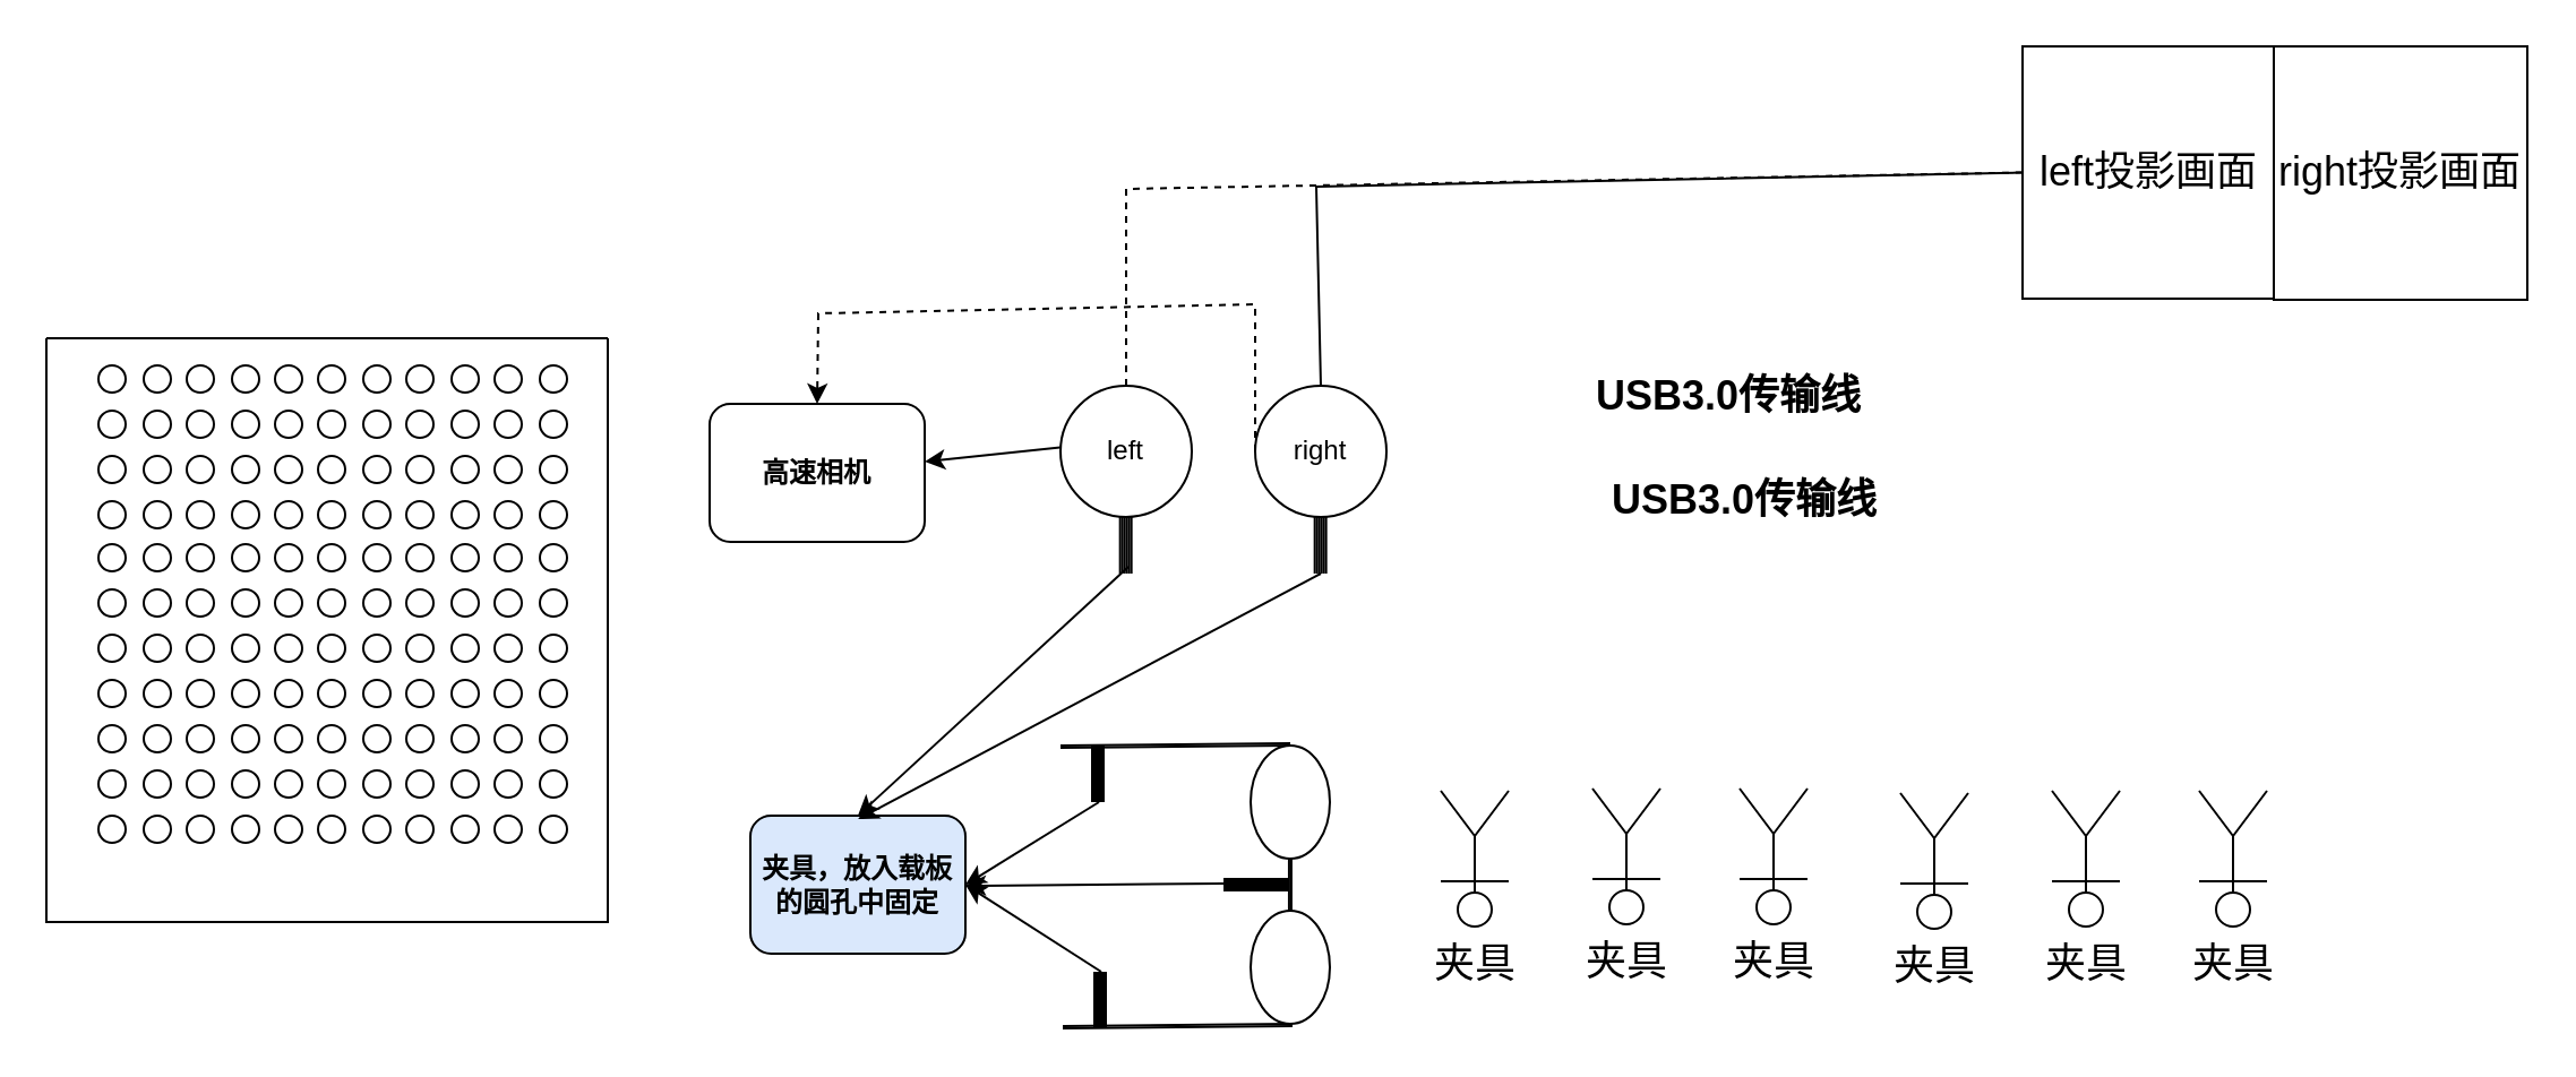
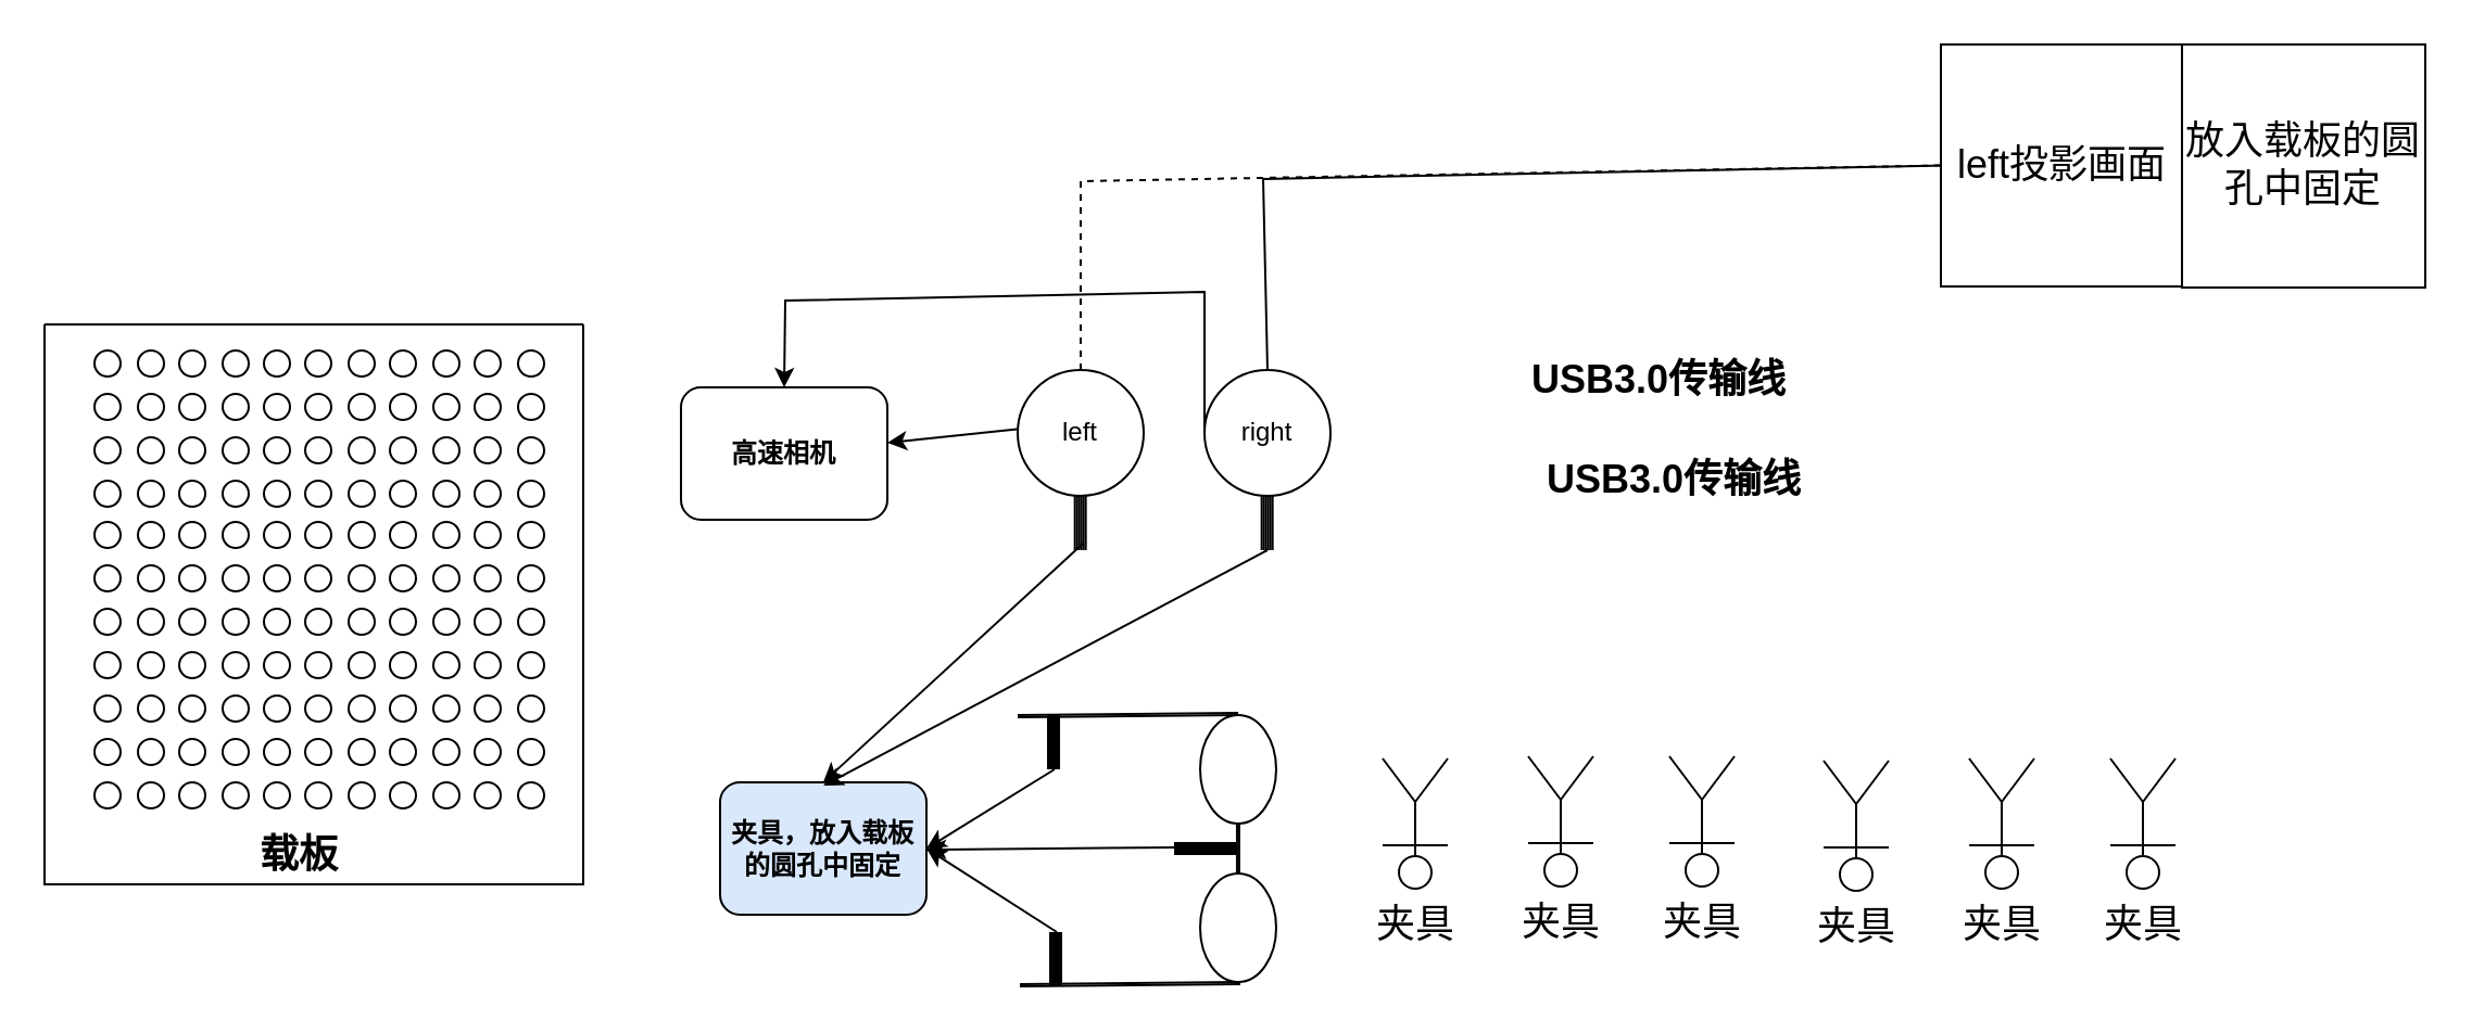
- <mxCell id="174" value="right投影画面" style="whiteSpace=wrap;html=1;aspect=fixed;fontSize=18;" vertex="1" parent="1"><mxGeometry x="1004" y="20" width="112" height="112" as="geometry" /></mxCell>
+ <mxCell id="174" value="放入载板的圆孔中固定" style="whiteSpace=wrap;html=1;aspect=fixed;fontSize=18;" vertex="1" parent="1"><mxGeometry x="1004" y="20" width="112" height="112" as="geometry" /></mxCell>
- <mxCell id="185" value="" style="endArrow=classic;html=1;rounded=0;entryX=0.5;entryY=0;entryDx=0;entryDy=0;exitX=0;exitY=0.5;exitDx=0;exitDy=0;dashed=1;" edge="1" parent="1" source="125" target="133"><mxGeometry width="50" height="50" relative="1" as="geometry"><mxPoint x="479.001" y="207.18" as="sourcePoint" /><mxPoint x="418" y="207.922" as="targetPoint" /><Array as="points"><mxPoint x="554" y="134" /><mxPoint x="361" y="138" /></Array></mxGeometry></mxCell>
+ <mxCell id="185" value="" style="endArrow=classic;html=1;rounded=0;entryX=0.5;entryY=0;entryDx=0;entryDy=0;exitX=0;exitY=0.5;exitDx=0;exitDy=0;" edge="1" parent="1" source="125" target="133"><mxGeometry width="50" height="50" relative="1" as="geometry"><mxPoint x="479.001" y="207.18" as="sourcePoint" /><mxPoint x="418" y="207.922" as="targetPoint" /><Array as="points"><mxPoint x="554" y="134" /><mxPoint x="361" y="138" /></Array></mxGeometry></mxCell>
+ <mxCell id="124" value="&lt;b&gt;&lt;font style=&quot;font-size: 18px&quot;&gt;载板&lt;/font&gt;&lt;/b&gt;" style="text;html=1;align=center;verticalAlign=middle;resizable=0;points=[];autosize=1;strokeColor=none;fillColor=none;" vertex="1" parent="2"><mxGeometry x="94" y="235" width="46" height="20" as="geometry" /></mxCell>
